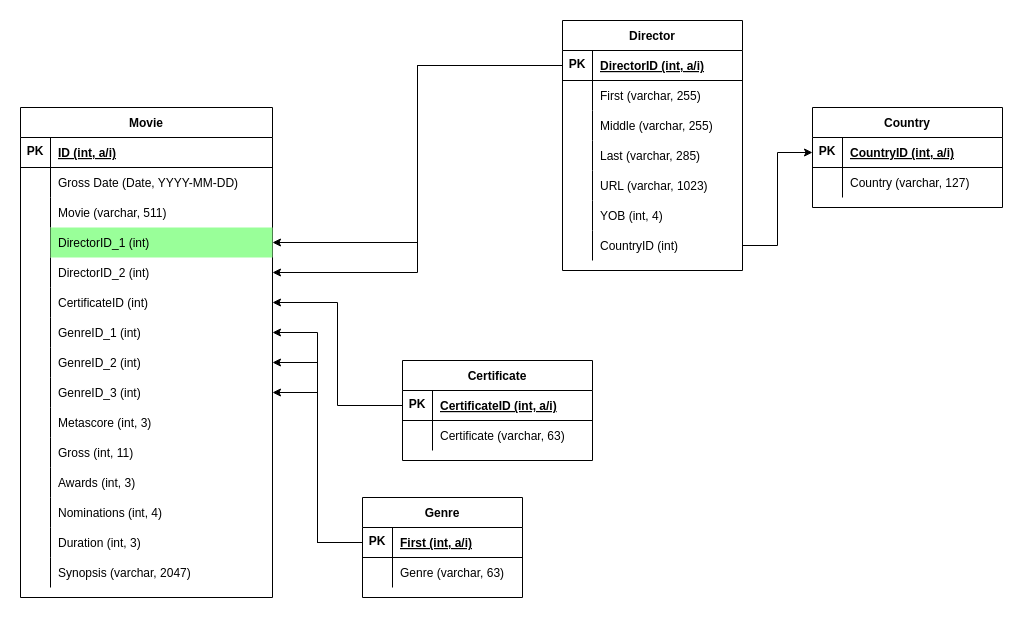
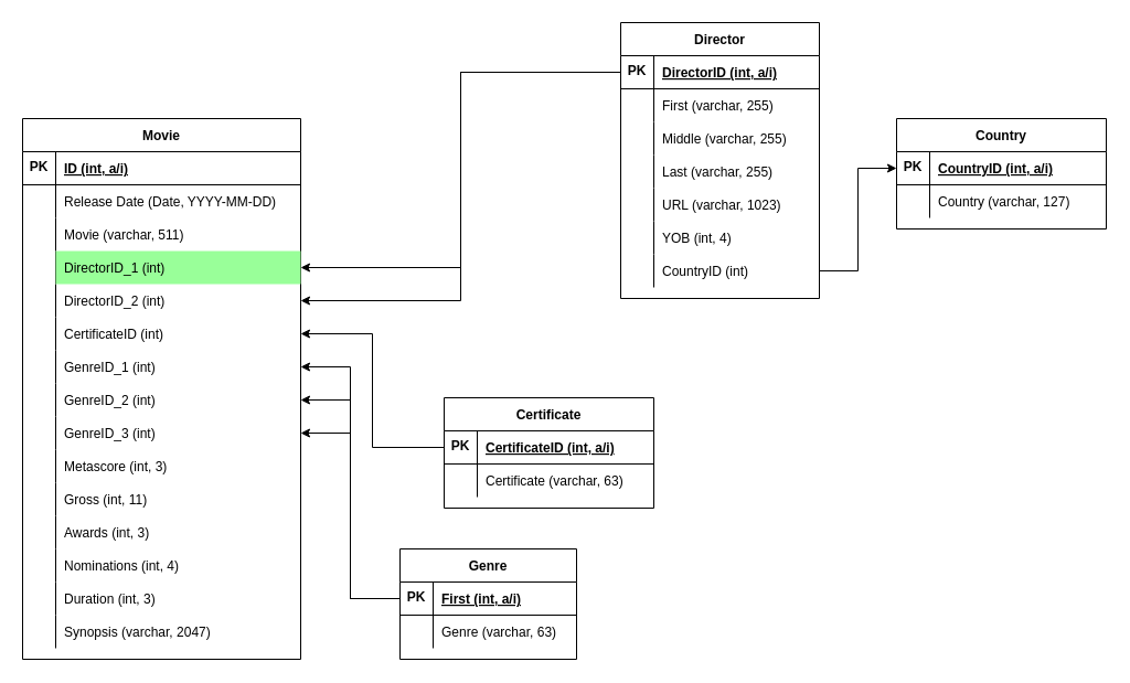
- <mxCell id="62" value="Last (varchar, 285)" style="shape=partialRectangle;connectable=0;fillColor=none;top=0;left=0;bottom=0;right=0;align=left;spacingLeft=6;overflow=hidden;labelBackgroundColor=none;labelBorderColor=none;fontSize=12;fontColor=default;" vertex="1" parent="60"><mxGeometry x="30" width="150" height="30" as="geometry"><mxRectangle width="150" height="30" as="alternateBounds" /></mxGeometry></mxCell>
+ <mxCell id="62" value="Last (varchar, 255)" style="shape=partialRectangle;connectable=0;fillColor=none;top=0;left=0;bottom=0;right=0;align=left;spacingLeft=6;overflow=hidden;labelBackgroundColor=none;labelBorderColor=none;fontSize=12;fontColor=default;" vertex="1" parent="60"><mxGeometry x="30" width="150" height="30" as="geometry"><mxRectangle width="150" height="30" as="alternateBounds" /></mxGeometry></mxCell>
- <mxCell id="8" value="Gross Date (Date, YYYY-MM-DD)" style="shape=partialRectangle;connectable=0;fillColor=none;top=0;left=0;bottom=0;right=0;align=left;spacingLeft=6;overflow=hidden;labelBackgroundColor=none;labelBorderColor=none;fontSize=12;fontColor=default;" vertex="1" parent="6"><mxGeometry x="30" width="222" height="30" as="geometry"><mxRectangle width="222" height="30" as="alternateBounds" /></mxGeometry></mxCell>
+ <mxCell id="8" value="Release Date (Date, YYYY-MM-DD)" style="shape=partialRectangle;connectable=0;fillColor=none;top=0;left=0;bottom=0;right=0;align=left;spacingLeft=6;overflow=hidden;labelBackgroundColor=none;labelBorderColor=none;fontSize=12;fontColor=default;" vertex="1" parent="6"><mxGeometry x="30" width="222" height="30" as="geometry"><mxRectangle width="222" height="30" as="alternateBounds" /></mxGeometry></mxCell>
